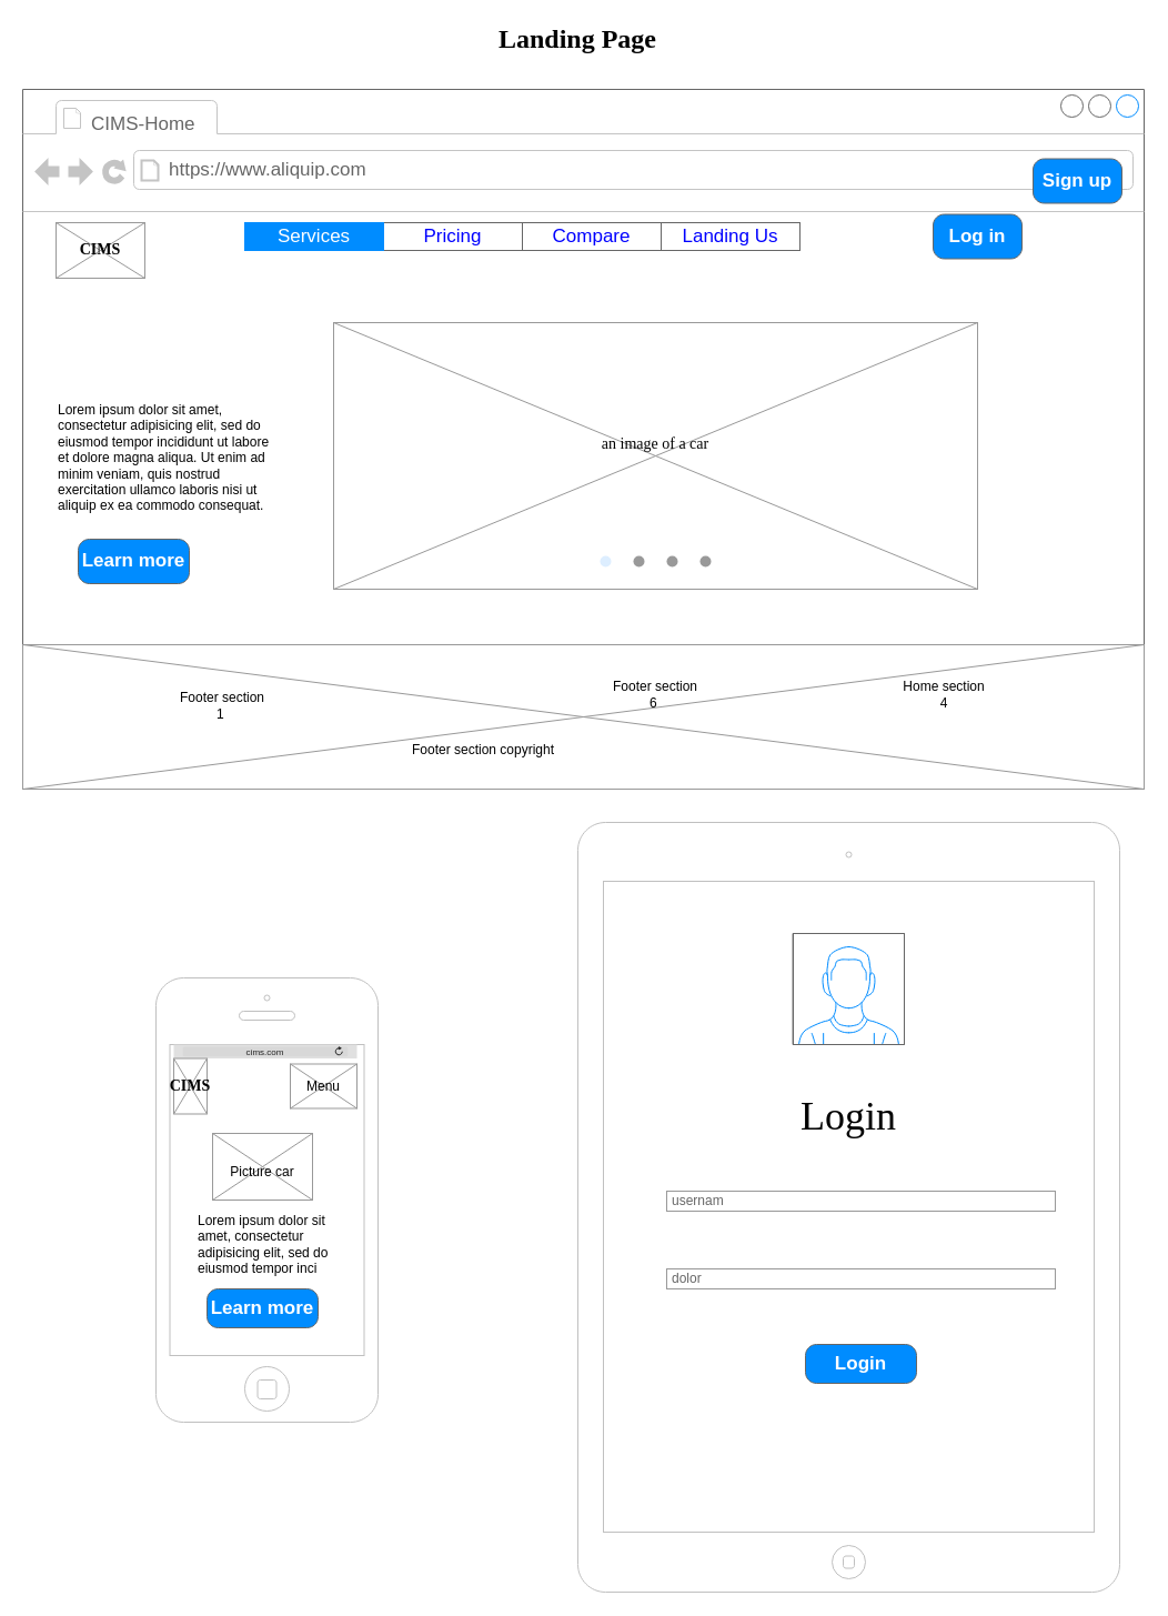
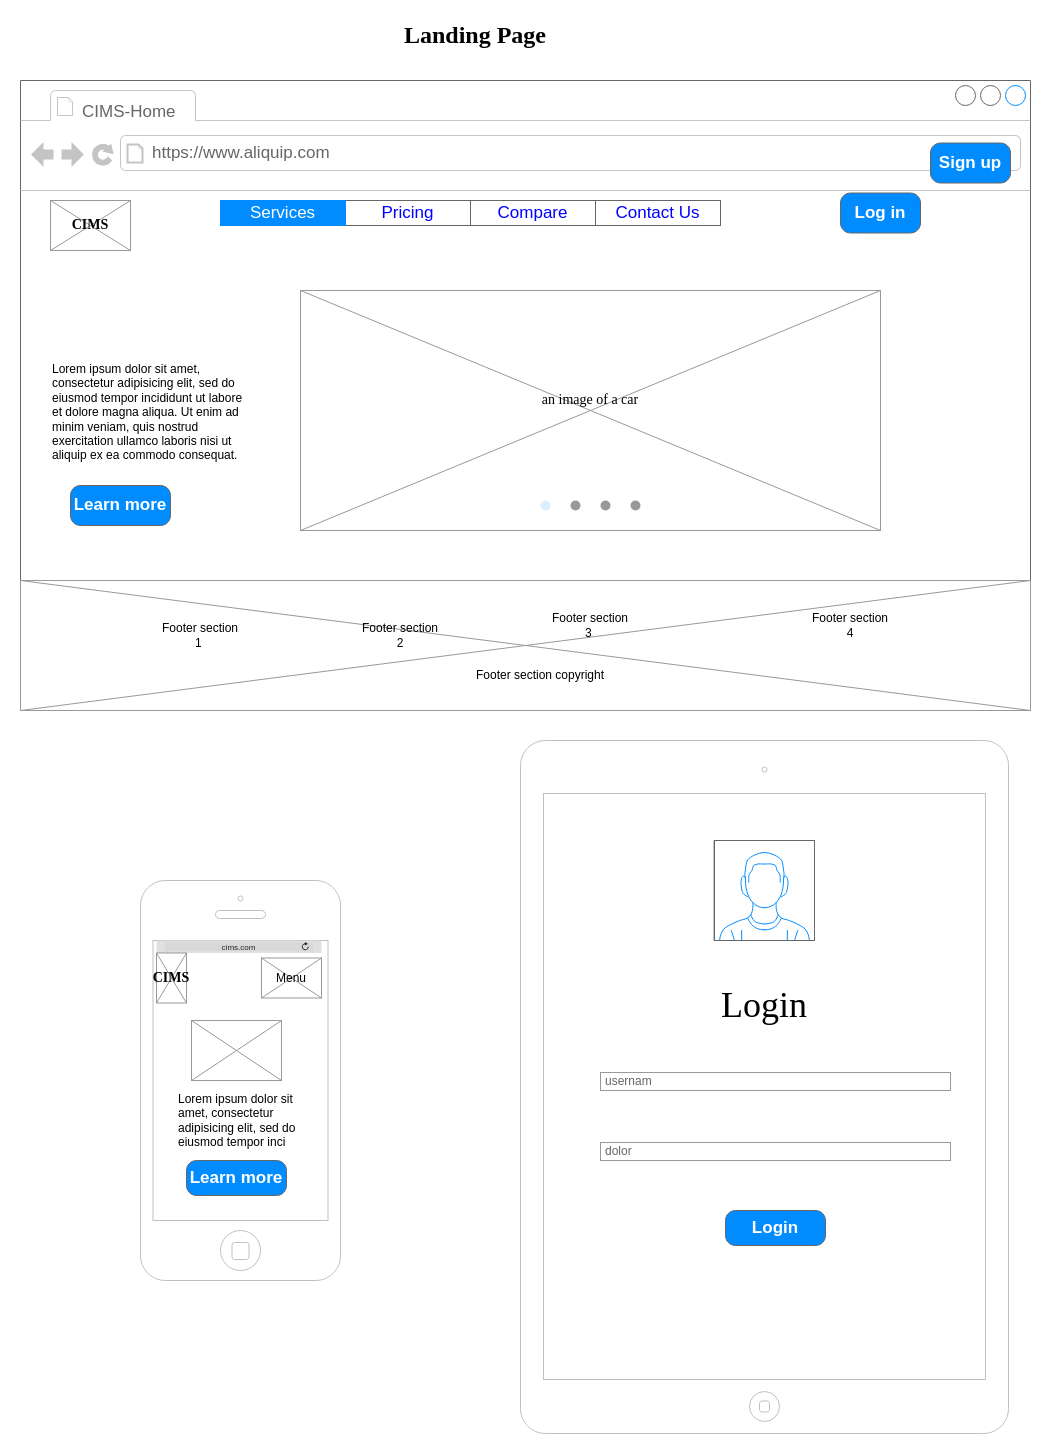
- <mxCell id="25" value="&lt;font face=&quot;Times New Roman&quot; style=&quot;font-size: 24px;&quot;&gt;&lt;b&gt;Landing Page&lt;/b&gt;&lt;/font&gt;" style="text;html=1;align=center;verticalAlign=middle;whiteSpace=wrap;rounded=0;" parent="1" vertex="1"><mxGeometry x="95" y="20" width="850" height="30" as="geometry" /></mxCell>
+ <mxCell id="25" value="&lt;font face=&quot;Times New Roman&quot; style=&quot;font-size: 24px;&quot;&gt;&lt;b&gt;Landing Page&lt;/b&gt;&lt;/font&gt;" style="text;html=1;align=center;verticalAlign=middle;whiteSpace=wrap;rounded=0;" parent="1" vertex="1"><mxGeometry x="50" y="20" width="850" height="30" as="geometry" /></mxCell>
- <mxCell id="8" value="Landing Us" style="strokeColor=inherit;fillColor=inherit;gradientColor=inherit;strokeWidth=1;shadow=0;dashed=0;align=center;html=1;shape=mxgraph.mockup.text.rrect;rSize=0;fontSize=17;fontColor=#0000ff;whiteSpace=wrap;" parent="5" vertex="1"><mxGeometry x="375" width="125" height="25" as="geometry" /></mxCell>
+ <mxCell id="8" value="Contact Us" style="strokeColor=inherit;fillColor=inherit;gradientColor=inherit;strokeWidth=1;shadow=0;dashed=0;align=center;html=1;shape=mxgraph.mockup.text.rrect;rSize=0;fontSize=17;fontColor=#0000ff;whiteSpace=wrap;" parent="5" vertex="1"><mxGeometry x="375" width="125" height="25" as="geometry" /></mxCell>
- <mxCell id="22" value="Footer section 6&amp;nbsp;" style="text;html=1;align=center;verticalAlign=middle;whiteSpace=wrap;rounded=0;" parent="2" vertex="1"><mxGeometry x="530" y="530" width="80" height="30" as="geometry" /></mxCell>
+ <mxCell id="22" value="Footer section 3&amp;nbsp;" style="text;html=1;align=center;verticalAlign=middle;whiteSpace=wrap;rounded=0;" parent="2" vertex="1"><mxGeometry x="530" y="530" width="80" height="30" as="geometry" /></mxCell>
- <mxCell id="23" value="Home section 4" style="text;html=1;align=center;verticalAlign=middle;whiteSpace=wrap;rounded=0;" parent="2" vertex="1"><mxGeometry x="790" y="530" width="80" height="30" as="geometry" /></mxCell>
+ <mxCell id="23" value="Footer section 4" style="text;html=1;align=center;verticalAlign=middle;whiteSpace=wrap;rounded=0;" parent="2" vertex="1"><mxGeometry x="790" y="530" width="80" height="30" as="geometry" /></mxCell>
+ <mxCell id="21" value="Footer section 2" style="text;html=1;align=center;verticalAlign=middle;whiteSpace=wrap;rounded=0;" parent="2" vertex="1"><mxGeometry x="340" y="540" width="80" height="30" as="geometry" /></mxCell>
- <mxCell id="24" value="Footer section copyright" style="text;html=1;align=center;verticalAlign=middle;whiteSpace=wrap;rounded=0;" parent="2" vertex="1"><mxGeometry x="175" y="580" width="480" height="30" as="geometry" /></mxCell>
+ <mxCell id="24" value="Footer section copyright" style="text;html=1;align=center;verticalAlign=middle;whiteSpace=wrap;rounded=0;" parent="2" vertex="1"><mxGeometry x="280" y="580" width="480" height="30" as="geometry" /></mxCell>
- <mxCell id="37" value="Picture car" style="text;html=1;align=center;verticalAlign=middle;whiteSpace=wrap;rounded=0;" vertex="1" parent="1"><mxGeometry x="206" y="1040" width="60" height="30" as="geometry" /></mxCell>
